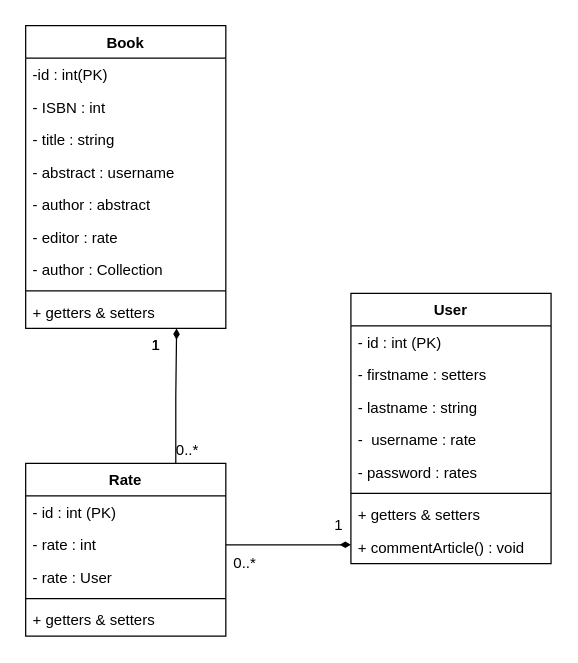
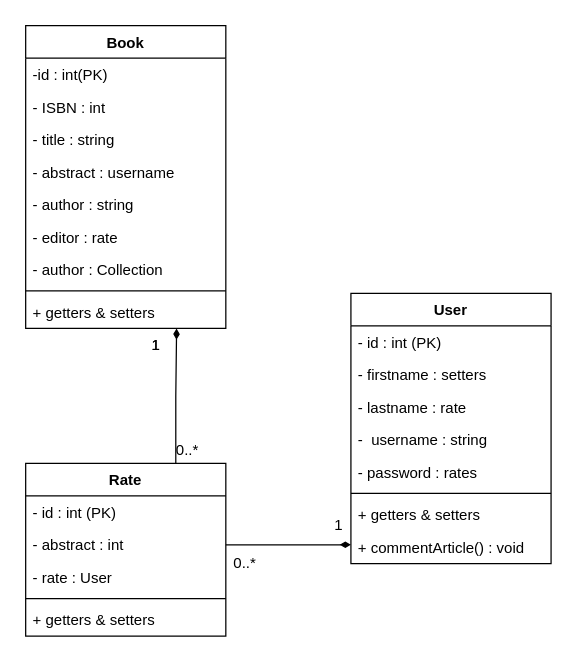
- <mxCell id="7" value="- author : abstract" style="text;strokeColor=none;fillColor=none;align=left;verticalAlign=top;spacingLeft=4;spacingRight=4;overflow=hidden;rotatable=0;points=[[0,0.5],[1,0.5]];portConstraint=eastwest;" vertex="1" parent="2"><mxGeometry y="130" width="160" height="26" as="geometry" /></mxCell>
+ <mxCell id="7" value="- author : string" style="text;strokeColor=none;fillColor=none;align=left;verticalAlign=top;spacingLeft=4;spacingRight=4;overflow=hidden;rotatable=0;points=[[0,0.5],[1,0.5]];portConstraint=eastwest;" vertex="1" parent="2"><mxGeometry y="130" width="160" height="26" as="geometry" /></mxCell>
- <mxCell id="22" value="- lastname : string" style="text;strokeColor=none;fillColor=none;align=left;verticalAlign=top;spacingLeft=4;spacingRight=4;overflow=hidden;rotatable=0;points=[[0,0.5],[1,0.5]];portConstraint=eastwest;" vertex="1" parent="19"><mxGeometry y="78" width="160" height="26" as="geometry" /></mxCell>
+ <mxCell id="22" value="- lastname : rate" style="text;strokeColor=none;fillColor=none;align=left;verticalAlign=top;spacingLeft=4;spacingRight=4;overflow=hidden;rotatable=0;points=[[0,0.5],[1,0.5]];portConstraint=eastwest;" vertex="1" parent="19"><mxGeometry y="78" width="160" height="26" as="geometry" /></mxCell>
- <mxCell id="23" value="-  username : rate" style="text;strokeColor=none;fillColor=none;align=left;verticalAlign=top;spacingLeft=4;spacingRight=4;overflow=hidden;rotatable=0;points=[[0,0.5],[1,0.5]];portConstraint=eastwest;" vertex="1" parent="19"><mxGeometry y="104" width="160" height="26" as="geometry" /></mxCell>
+ <mxCell id="23" value="-  username : string" style="text;strokeColor=none;fillColor=none;align=left;verticalAlign=top;spacingLeft=4;spacingRight=4;overflow=hidden;rotatable=0;points=[[0,0.5],[1,0.5]];portConstraint=eastwest;" vertex="1" parent="19"><mxGeometry y="104" width="160" height="26" as="geometry" /></mxCell>
- <mxCell id="15" value="- rate : int" style="text;strokeColor=none;fillColor=none;align=left;verticalAlign=top;spacingLeft=4;spacingRight=4;overflow=hidden;rotatable=0;points=[[0,0.5],[1,0.5]];portConstraint=eastwest;" vertex="1" parent="13"><mxGeometry y="52" width="160" height="26" as="geometry" /></mxCell>
+ <mxCell id="15" value="- abstract : int" style="text;strokeColor=none;fillColor=none;align=left;verticalAlign=top;spacingLeft=4;spacingRight=4;overflow=hidden;rotatable=0;points=[[0,0.5],[1,0.5]];portConstraint=eastwest;" vertex="1" parent="13"><mxGeometry y="52" width="160" height="26" as="geometry" /></mxCell>
